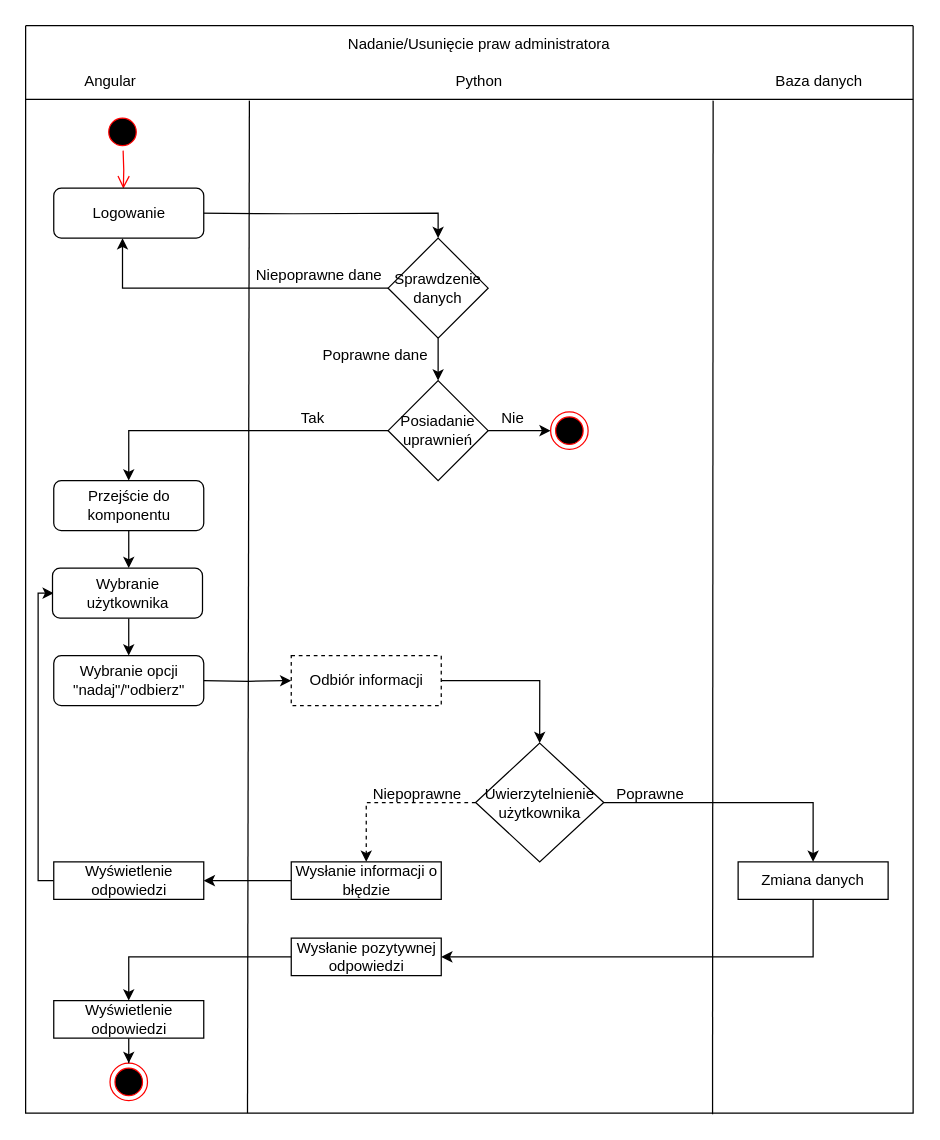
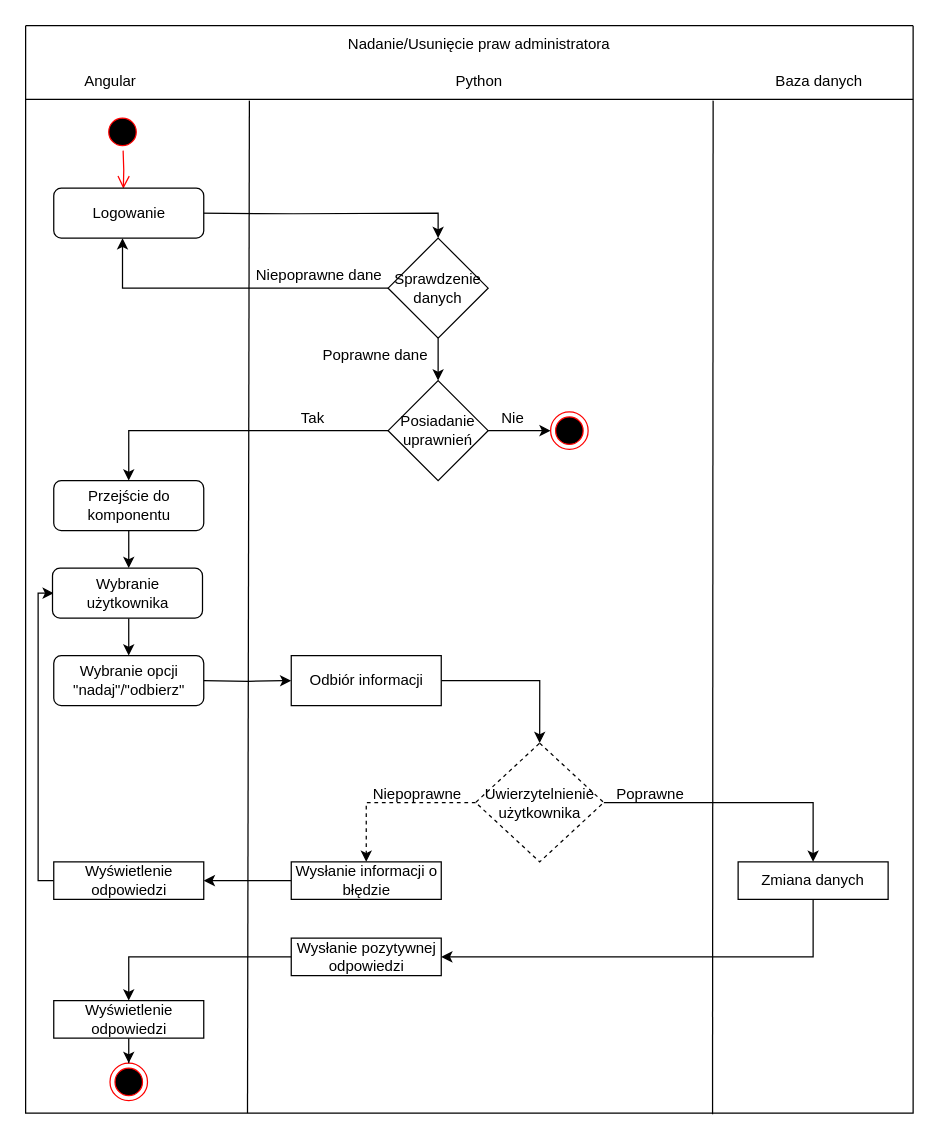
- <mxCell id="26" value="Odbiór informacji" style="rounded=0;whiteSpace=wrap;html=1;dashed=1;" parent="2" vertex="1"><mxGeometry x="212.5" y="504" width="120" height="40" as="geometry" /></mxCell>
+ <mxCell id="26" value="Odbiór informacji" style="rounded=0;whiteSpace=wrap;html=1;" parent="2" vertex="1"><mxGeometry x="212.5" y="504" width="120" height="40" as="geometry" /></mxCell>
- <mxCell id="29" value="Uwierzytelnienie użytkownika" style="rhombus;whiteSpace=wrap;html=1;" parent="2" vertex="1"><mxGeometry x="360" y="574" width="102.5" height="95" as="geometry" /></mxCell>
+ <mxCell id="29" value="Uwierzytelnienie użytkownika" style="rhombus;whiteSpace=wrap;html=1;dashed=1;" parent="2" vertex="1"><mxGeometry x="360" y="574" width="102.5" height="95" as="geometry" /></mxCell>
